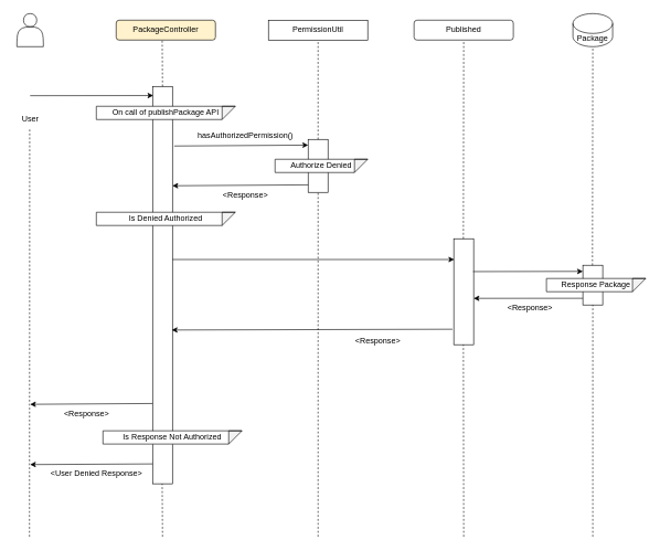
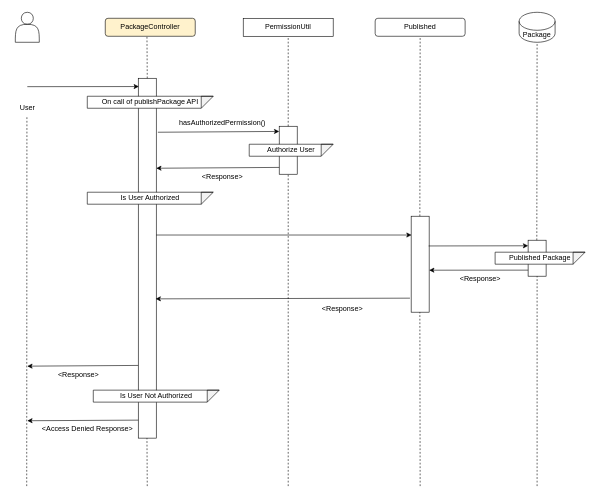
- <mxCell id="13" value="Authorize Denied" style="shape=note;whiteSpace=wrap;html=1;backgroundOutline=1;darkOpacity=0.05;direction=south;" vertex="1" parent="1"><mxGeometry x="415" y="240" width="140" height="20" as="geometry" /></mxCell>
+ <mxCell id="13" value="Authorize User" style="shape=note;whiteSpace=wrap;html=1;backgroundOutline=1;darkOpacity=0.05;direction=south;" vertex="1" parent="1"><mxGeometry x="415" y="240" width="140" height="20" as="geometry" /></mxCell>
- <mxCell id="14" value="Is Denied Authorized" style="shape=note;whiteSpace=wrap;html=1;backgroundOutline=1;darkOpacity=0.05;direction=south;" vertex="1" parent="1"><mxGeometry x="145" y="320" width="210" height="20" as="geometry" /></mxCell>
+ <mxCell id="14" value="Is User Authorized" style="shape=note;whiteSpace=wrap;html=1;backgroundOutline=1;darkOpacity=0.05;direction=south;" vertex="1" parent="1"><mxGeometry x="145" y="320" width="210" height="20" as="geometry" /></mxCell>
- <mxCell id="16" value="Response Package" style="shape=note;whiteSpace=wrap;html=1;backgroundOutline=1;darkOpacity=0.05;direction=south;" vertex="1" parent="1"><mxGeometry x="825" y="420" width="150" height="20" as="geometry" /></mxCell>
+ <mxCell id="16" value="Published Package" style="shape=note;whiteSpace=wrap;html=1;backgroundOutline=1;darkOpacity=0.05;direction=south;" vertex="1" parent="1"><mxGeometry x="825" y="420" width="150" height="20" as="geometry" /></mxCell>
- <mxCell id="17" value="Is Response Not Authorized" style="shape=note;whiteSpace=wrap;html=1;backgroundOutline=1;darkOpacity=0.05;direction=south;" vertex="1" parent="1"><mxGeometry x="155" y="650" width="210" height="20" as="geometry" /></mxCell>
+ <mxCell id="17" value="Is User Not Authorized" style="shape=note;whiteSpace=wrap;html=1;backgroundOutline=1;darkOpacity=0.05;direction=south;" vertex="1" parent="1"><mxGeometry x="155" y="650" width="210" height="20" as="geometry" /></mxCell>
- <mxCell id="40" value="&amp;lt;User Denied Response&amp;gt;" style="text;html=1;align=center;verticalAlign=middle;resizable=0;points=[];autosize=1;strokeColor=none;fillColor=none;" vertex="1" parent="1"><mxGeometry x="60" y="700" width="170" height="30" as="geometry" /></mxCell>
+ <mxCell id="40" value="&amp;lt;Access Denied Response&amp;gt;" style="text;html=1;align=center;verticalAlign=middle;resizable=0;points=[];autosize=1;strokeColor=none;fillColor=none;" vertex="1" parent="1"><mxGeometry x="60" y="700" width="170" height="30" as="geometry" /></mxCell>
